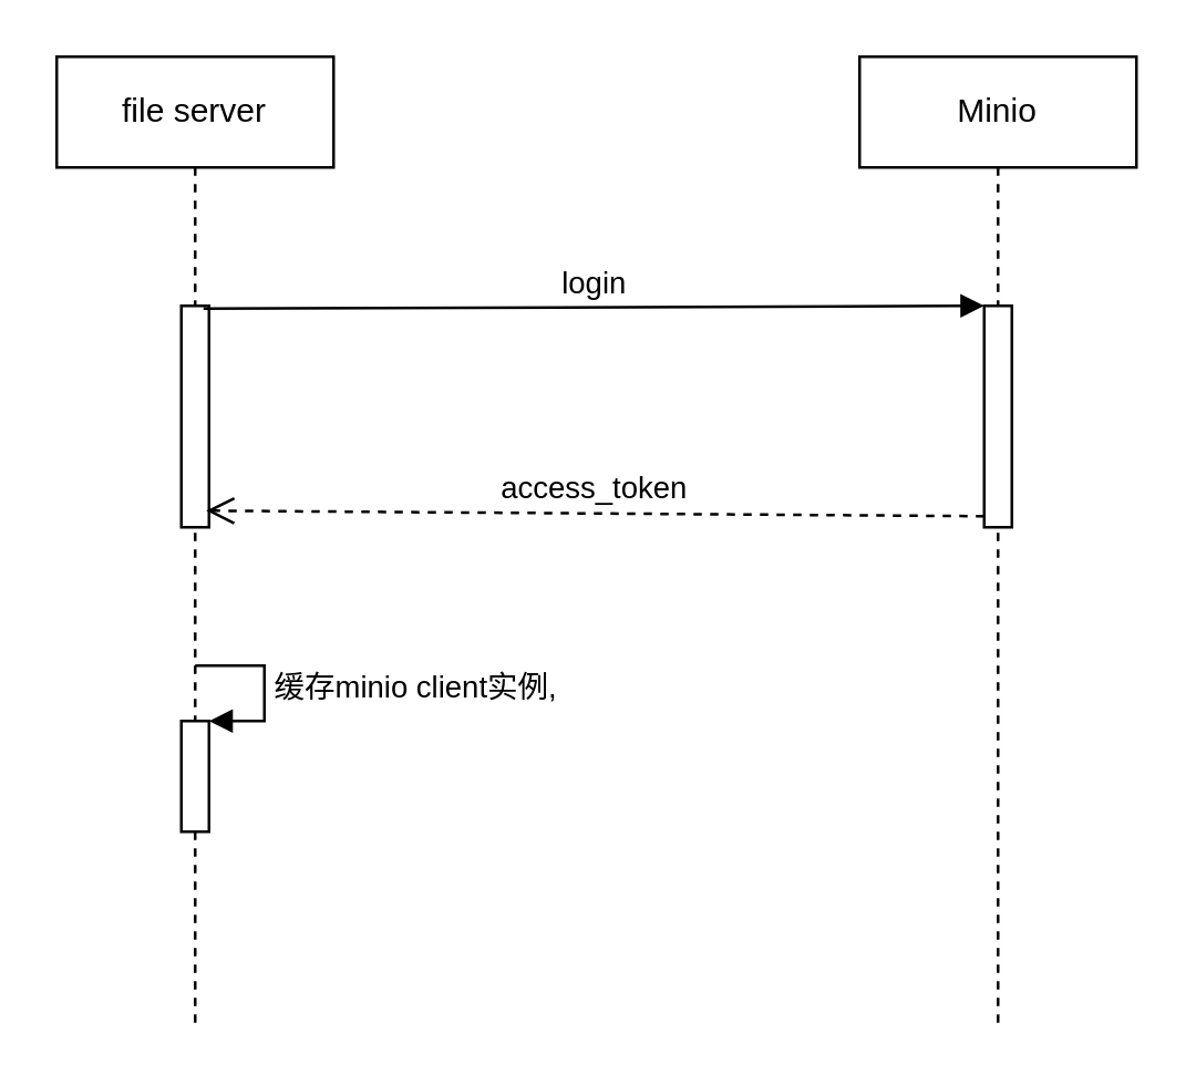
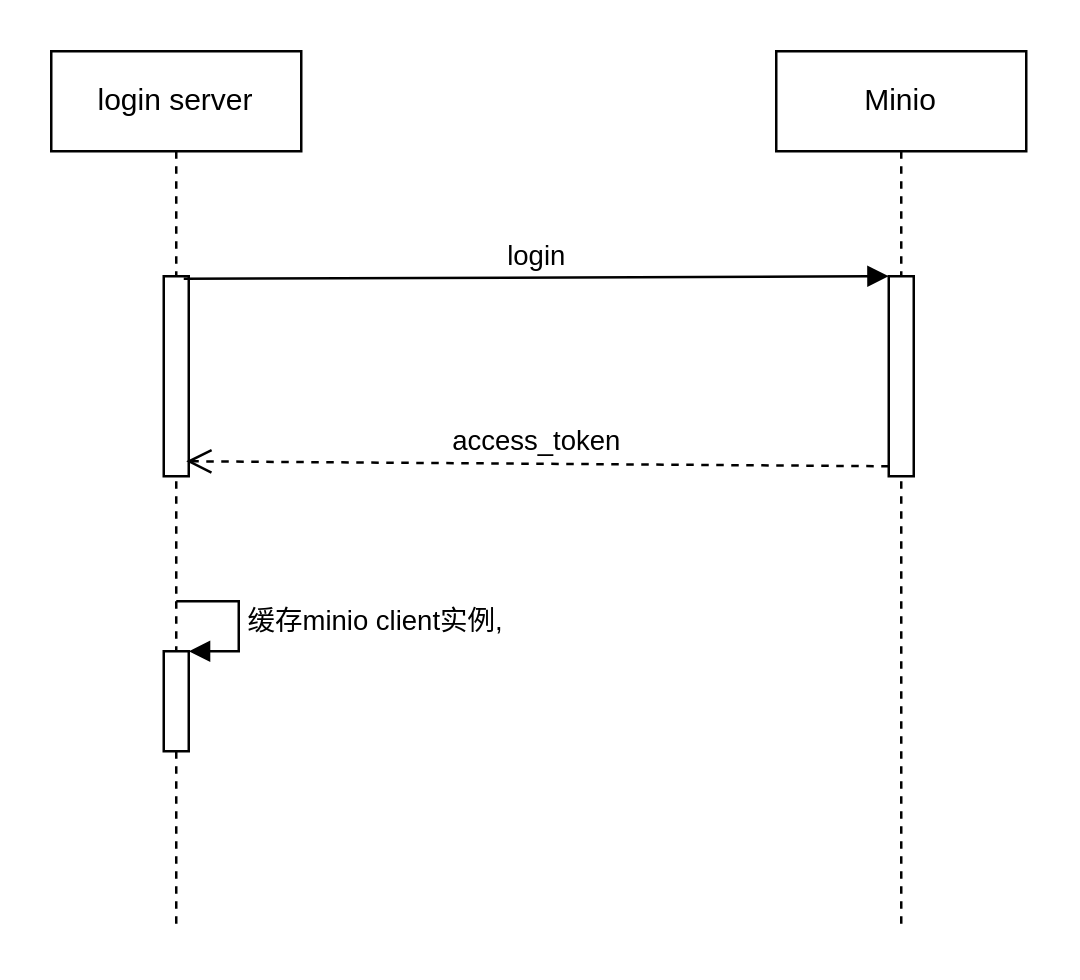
- <mxCell id="2" value="file server" style="shape=umlLifeline;perimeter=lifelinePerimeter;whiteSpace=wrap;html=1;container=1;collapsible=0;recursiveResize=0;outlineConnect=0;" parent="1" vertex="1"><mxGeometry x="20" y="20" width="100" height="350" as="geometry" /></mxCell>
+ <mxCell id="2" value="login server" style="shape=umlLifeline;perimeter=lifelinePerimeter;whiteSpace=wrap;html=1;container=1;collapsible=0;recursiveResize=0;outlineConnect=0;" parent="1" vertex="1"><mxGeometry x="20" y="20" width="100" height="350" as="geometry" /></mxCell>
